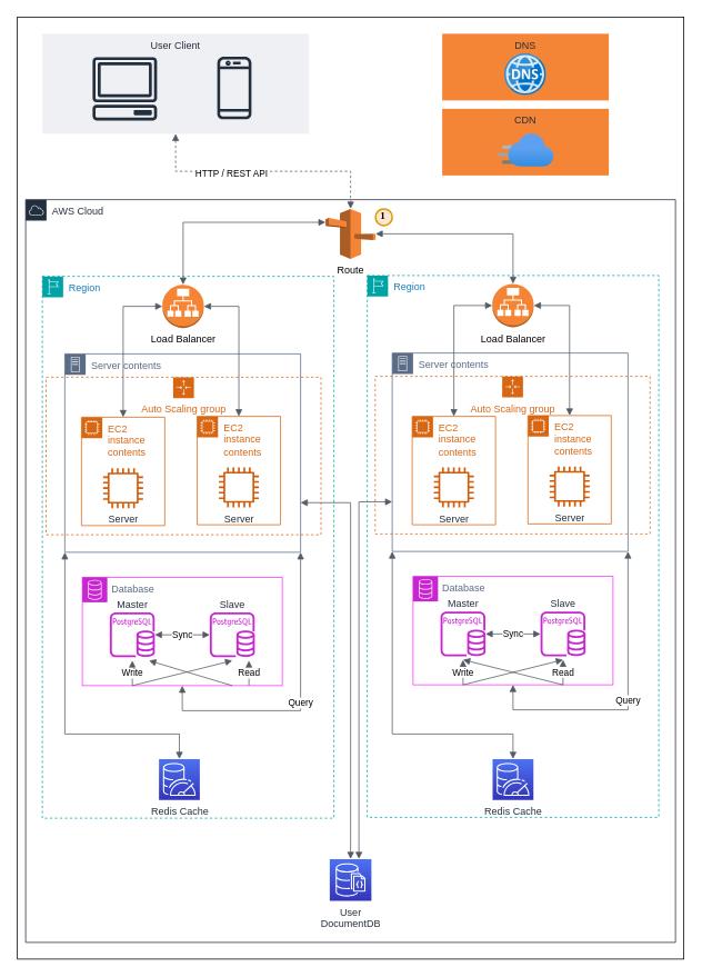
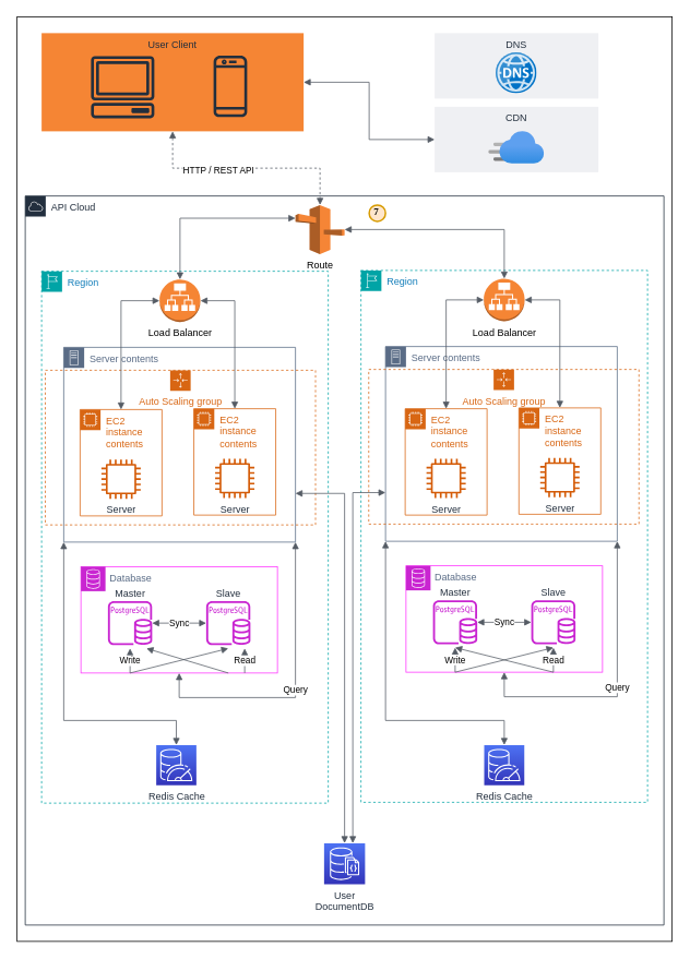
- <mxCell id="4" value="DNS" style="fillColor=#f58536;strokeColor=none;dashed=0;verticalAlign=top;fontStyle=0;fontColor=#232F3D;whiteSpace=wrap;html=1;" parent="1" vertex="1"><mxGeometry x="530" y="40" width="200" height="80" as="geometry" /></mxCell>
+ <mxCell id="4" value="DNS" style="fillColor=#EFF0F3;strokeColor=none;dashed=0;verticalAlign=top;fontStyle=0;fontColor=#232F3D;whiteSpace=wrap;html=1;" parent="1" vertex="1"><mxGeometry x="530" y="40" width="200" height="80" as="geometry" /></mxCell>
- <mxCell id="3" value="User Client" style="fillColor=#EFF0F3;strokeColor=none;dashed=0;verticalAlign=top;fontStyle=0;fontColor=#232F3D;whiteSpace=wrap;html=1;" parent="1" vertex="1"><mxGeometry x="50" y="40" width="320" height="120" as="geometry" /></mxCell>
+ <mxCell id="3" value="User Client" style="fillColor=#f58534;strokeColor=none;dashed=0;verticalAlign=top;fontStyle=0;fontColor=#232F3D;whiteSpace=wrap;html=1;" parent="1" vertex="1"><mxGeometry x="50" y="40" width="320" height="120" as="geometry" /></mxCell>
+ <mxCell id="60" value="" style="edgeStyle=orthogonalEdgeStyle;html=1;endArrow=block;elbow=vertical;startArrow=block;startFill=1;endFill=1;strokeColor=#545B64;rounded=0;exitX=1;exitY=0.5;exitDx=0;exitDy=0;entryX=0;entryY=0.5;entryDx=0;entryDy=0;" parent="1" source="3" target="58" edge="1"><mxGeometry width="100" relative="1" as="geometry"><mxPoint x="380" y="110" as="sourcePoint" /><mxPoint x="540" y="90" as="targetPoint" /></mxGeometry></mxCell>
- <mxCell id="58" value="CDN" style="fillColor=#f58536;strokeColor=none;dashed=0;verticalAlign=top;fontStyle=0;fontColor=#232F3D;whiteSpace=wrap;html=1;" parent="1" vertex="1"><mxGeometry x="530" y="130" width="200" height="80" as="geometry" /></mxCell>
+ <mxCell id="58" value="CDN" style="fillColor=#EFF0F3;strokeColor=none;dashed=0;verticalAlign=top;fontStyle=0;fontColor=#232F3D;whiteSpace=wrap;html=1;" parent="1" vertex="1"><mxGeometry x="530" y="130" width="200" height="80" as="geometry" /></mxCell>
- <mxCell id="8" value="AWS Cloud" style="points=[[0,0],[0.25,0],[0.5,0],[0.75,0],[1,0],[1,0.25],[1,0.5],[1,0.75],[1,1],[0.75,1],[0.5,1],[0.25,1],[0,1],[0,0.75],[0,0.5],[0,0.25]];outlineConnect=0;gradientColor=none;html=1;whiteSpace=wrap;fontSize=12;fontStyle=0;container=1;pointerEvents=0;collapsible=0;recursiveResize=0;shape=mxgraph.aws4.group;grIcon=mxgraph.aws4.group_aws_cloud;strokeColor=#232F3E;fillColor=none;verticalAlign=top;align=left;spacingLeft=30;fontColor=#232F3E;dashed=0;" parent="1" vertex="1"><mxGeometry x="30" y="239" width="780" height="891" as="geometry" /></mxCell>
+ <mxCell id="8" value="API Cloud" style="points=[[0,0],[0.25,0],[0.5,0],[0.75,0],[1,0],[1,0.25],[1,0.5],[1,0.75],[1,1],[0.75,1],[0.5,1],[0.25,1],[0,1],[0,0.75],[0,0.5],[0,0.25]];outlineConnect=0;gradientColor=none;html=1;whiteSpace=wrap;fontSize=12;fontStyle=0;container=1;pointerEvents=0;collapsible=0;recursiveResize=0;shape=mxgraph.aws4.group;grIcon=mxgraph.aws4.group_aws_cloud;strokeColor=#232F3E;fillColor=none;verticalAlign=top;align=left;spacingLeft=30;fontColor=#232F3E;dashed=0;" parent="1" vertex="1"><mxGeometry x="30" y="239" width="780" height="891" as="geometry" /></mxCell>
- <mxCell id="52" value="1" style="ellipse;whiteSpace=wrap;html=1;aspect=fixed;strokeWidth=2;fontFamily=Tahoma;spacingBottom=4;spacingRight=2;strokeColor=#d79b00;fillColor=#ffe6cc;fontStyle=1" parent="8" vertex="1"><mxGeometry x="420" y="11" width="20" height="20" as="geometry" /></mxCell>
+ <mxCell id="52" value="7" style="ellipse;whiteSpace=wrap;html=1;aspect=fixed;strokeWidth=2;fontFamily=Tahoma;spacingBottom=4;spacingRight=2;strokeColor=#d79b00;fillColor=#ffe6cc;fontStyle=1" parent="8" vertex="1"><mxGeometry x="420" y="11" width="20" height="20" as="geometry" /></mxCell>
- <mxCell id="49" value="Route" style="outlineConnect=0;dashed=0;verticalLabelPosition=bottom;verticalAlign=top;align=center;html=1;shape=mxgraph.aws3.route_53;fillColor=#F58536;gradientColor=none;" parent="8" vertex="1"><mxGeometry x="360" y="11" width="60" height="60" as="geometry" /></mxCell>
+ <mxCell id="49" value="Route" style="outlineConnect=0;dashed=0;verticalLabelPosition=bottom;verticalAlign=top;align=center;html=1;shape=mxgraph.aws3.route_53;fillColor=#F58536;gradientColor=none;" parent="8" vertex="1"><mxGeometry x="330" y="11" width="60" height="60" as="geometry" /></mxCell>
